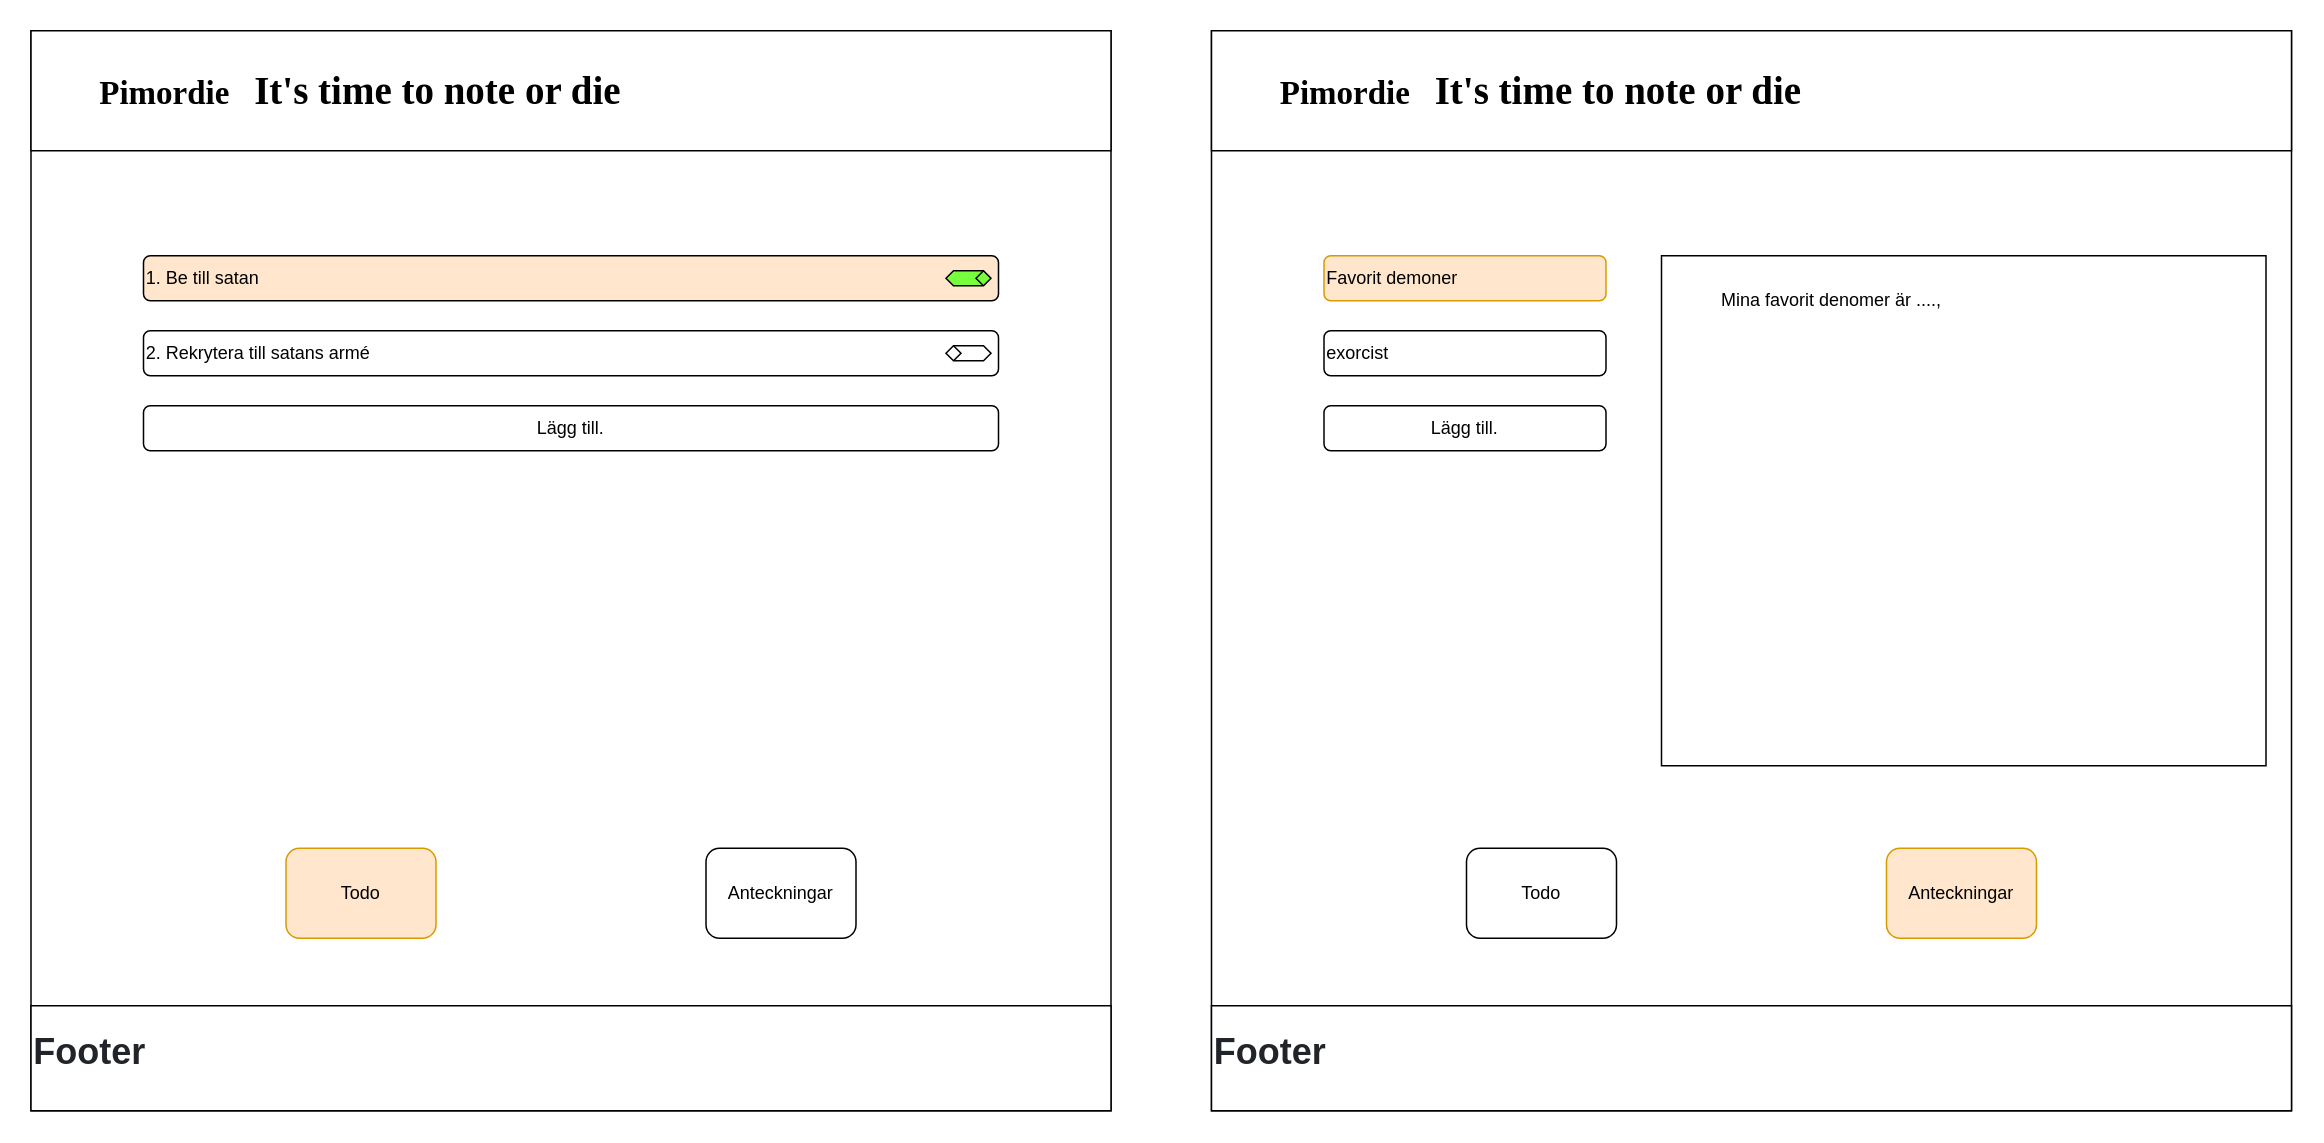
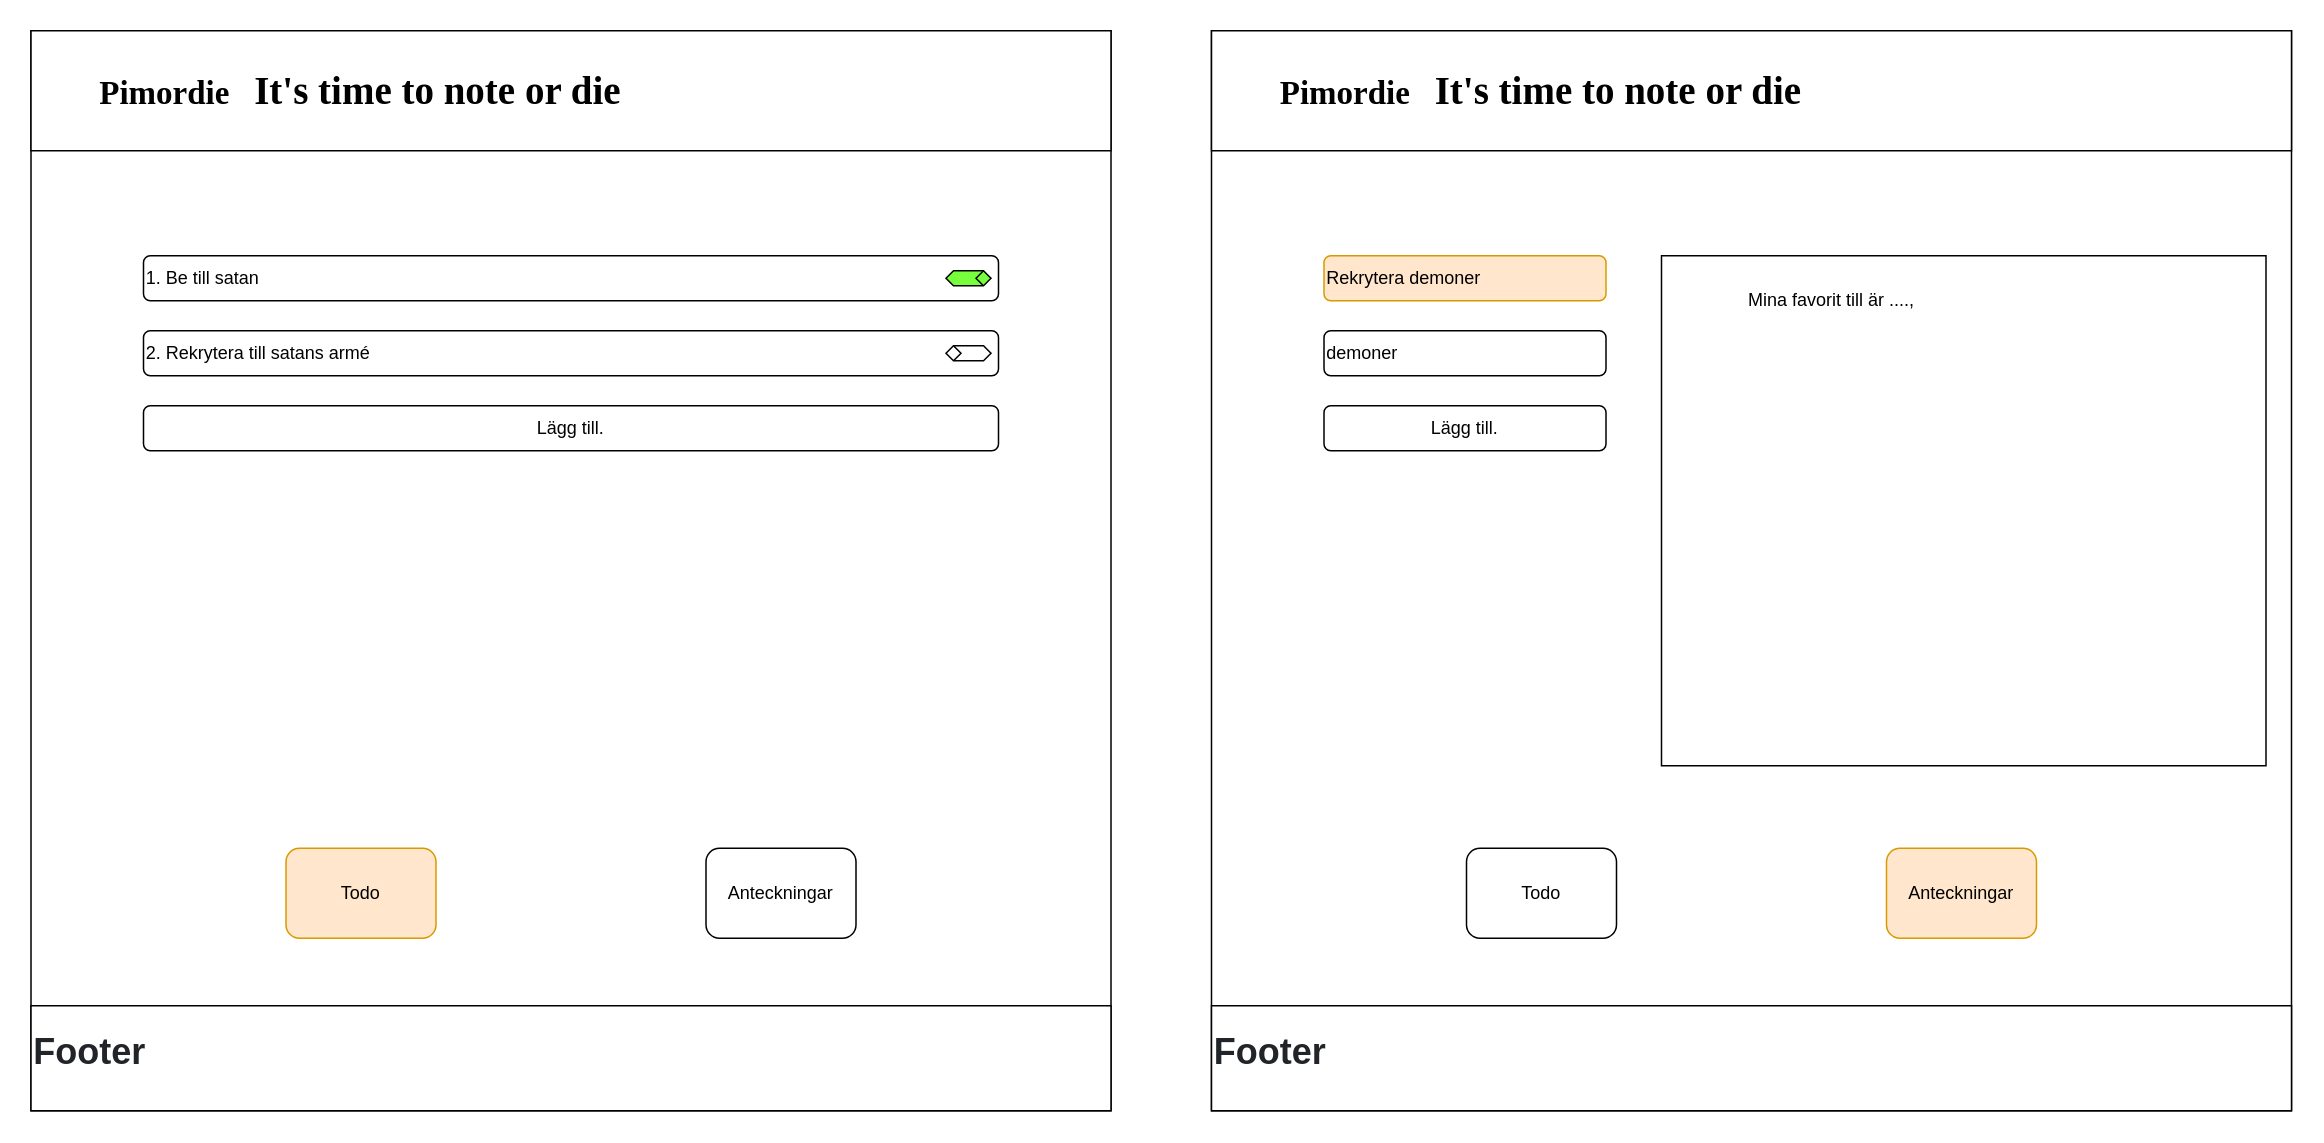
- <mxCell id="7" value="1. Be till satan&amp;nbsp;" style="rounded=1;whiteSpace=wrap;html=1;align=left;fillColor=#ffe6cc;" parent="1" vertex="1"><mxGeometry x="95" y="170" width="570" height="30" as="geometry" /></mxCell>
+ <mxCell id="7" value="1. Be till satan&amp;nbsp;" style="rounded=1;whiteSpace=wrap;html=1;align=left;" parent="1" vertex="1"><mxGeometry x="95" y="170" width="570" height="30" as="geometry" /></mxCell>
- <mxCell id="17" value="Favorit demoner" style="rounded=1;whiteSpace=wrap;html=1;align=left;fillColor=#ffe6cc;strokeColor=#d79b00;" parent="1" vertex="1"><mxGeometry x="882" y="170" width="188" height="30" as="geometry" /></mxCell>
+ <mxCell id="17" value="Rekrytera demoner" style="rounded=1;whiteSpace=wrap;html=1;align=left;fillColor=#ffe6cc;strokeColor=#d79b00;" parent="1" vertex="1"><mxGeometry x="882" y="170" width="188" height="30" as="geometry" /></mxCell>
- <mxCell id="21" value="Mina favorit denomer är ....," style="text;html=1;strokeColor=none;fillColor=none;align=center;verticalAlign=middle;whiteSpace=wrap;rounded=0;" parent="1" vertex="1"><mxGeometry x="1069" y="140" width="303" height="120" as="geometry" /></mxCell>
+ <mxCell id="21" value="Mina favorit till är ....," style="text;html=1;strokeColor=none;fillColor=none;align=center;verticalAlign=middle;whiteSpace=wrap;rounded=0;" parent="1" vertex="1"><mxGeometry x="1069" y="140" width="303" height="120" as="geometry" /></mxCell>
- <mxCell id="18" value="exorcist" style="rounded=1;whiteSpace=wrap;html=1;align=left;" parent="1" vertex="1"><mxGeometry x="882" y="220" width="188" height="30" as="geometry" /></mxCell>
+ <mxCell id="18" value="demoner" style="rounded=1;whiteSpace=wrap;html=1;align=left;" parent="1" vertex="1"><mxGeometry x="882" y="220" width="188" height="30" as="geometry" /></mxCell>
